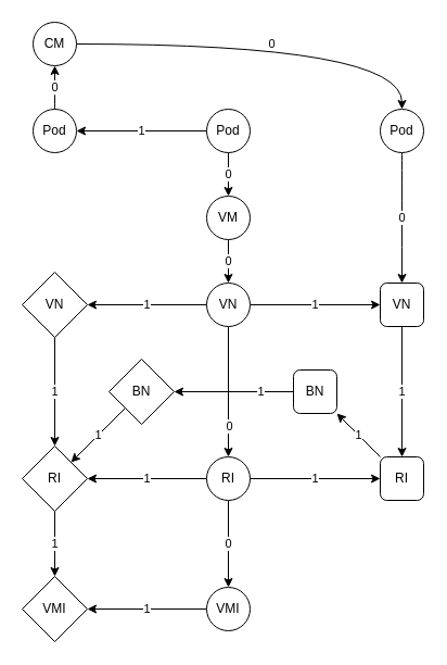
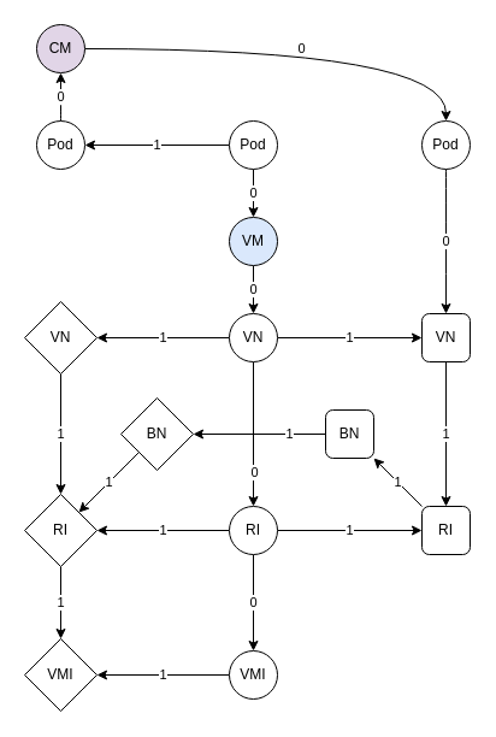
- <mxCell id="38" value="CM" style="ellipse;whiteSpace=wrap;html=1;aspect=fixed;" vertex="1" parent="1"><mxGeometry x="30" width="40" height="40" as="geometry" y="20" /></mxCell>
+ <mxCell id="38" value="CM" style="ellipse;whiteSpace=wrap;html=1;aspect=fixed;fillColor=#e1d5e7;" vertex="1" parent="1"><mxGeometry x="30" width="40" height="40" as="geometry" y="20" /></mxCell>
- <mxCell id="6" value="VM" style="ellipse;whiteSpace=wrap;html=1;aspect=fixed;" vertex="1" parent="1"><mxGeometry x="190" y="180" width="40" height="40" as="geometry" /></mxCell>
+ <mxCell id="6" value="VM" style="ellipse;whiteSpace=wrap;html=1;aspect=fixed;fillColor=#dae8fc;" vertex="1" parent="1"><mxGeometry x="190" y="180" width="40" height="40" as="geometry" /></mxCell>
